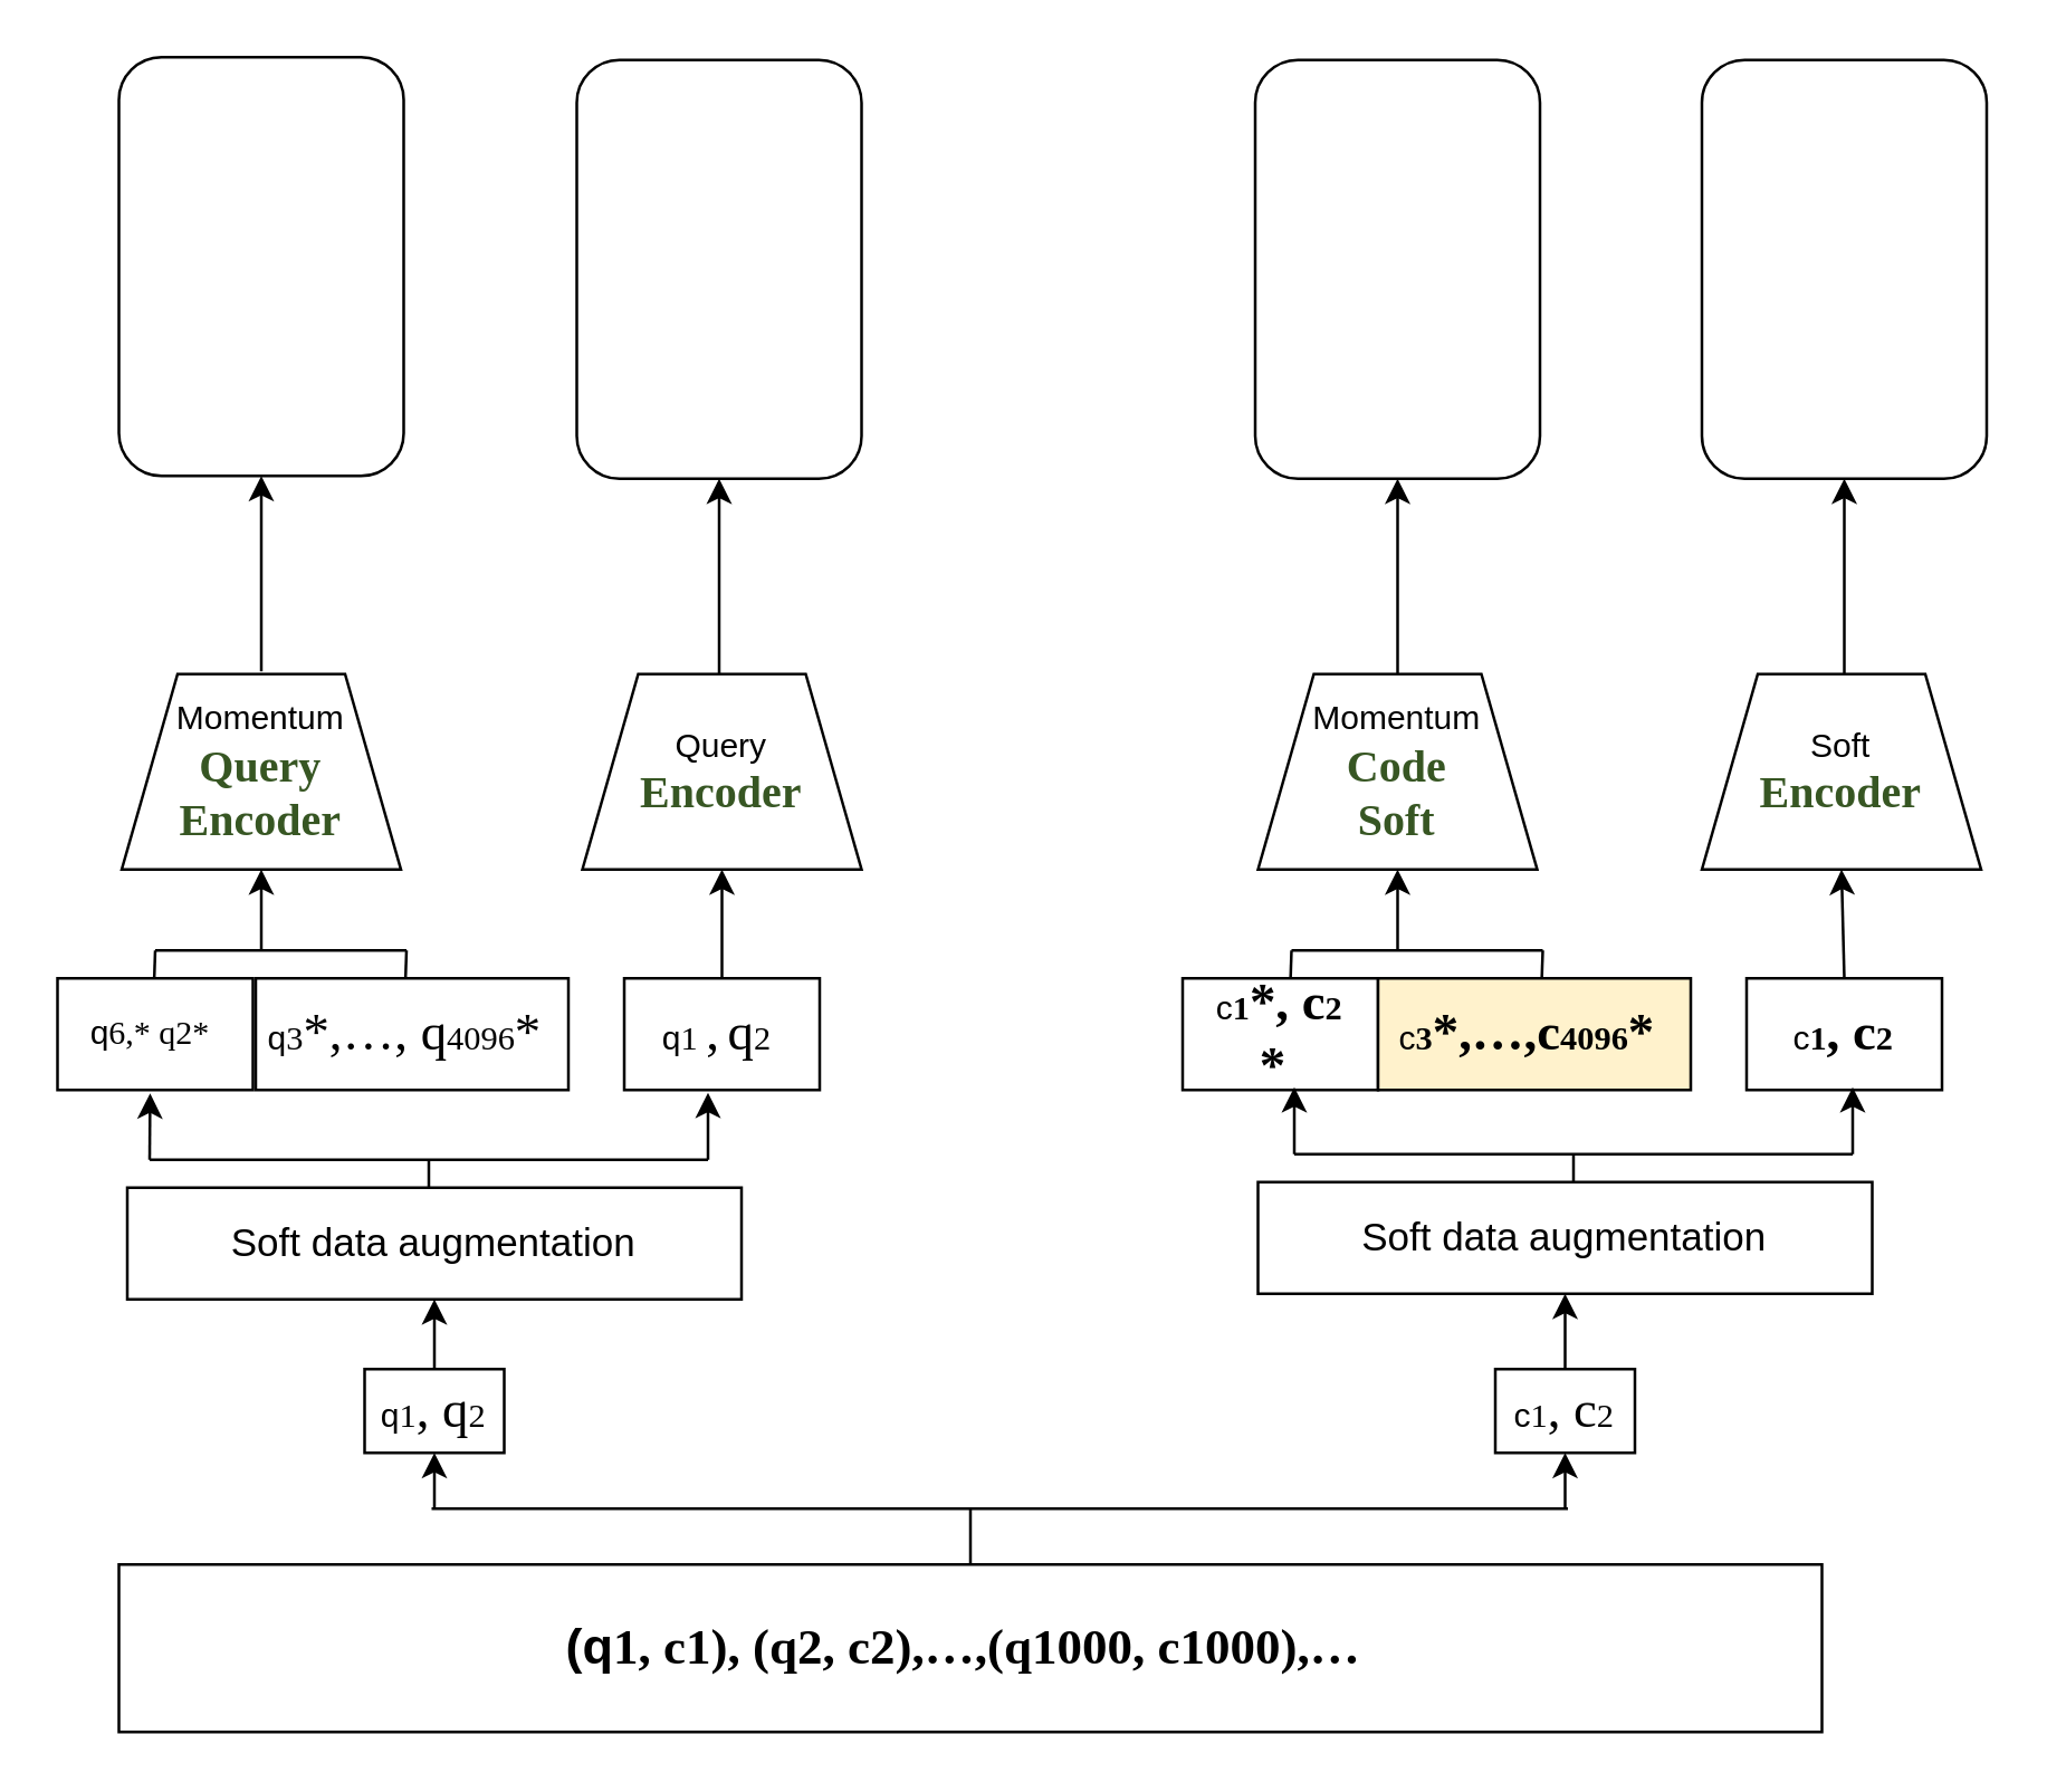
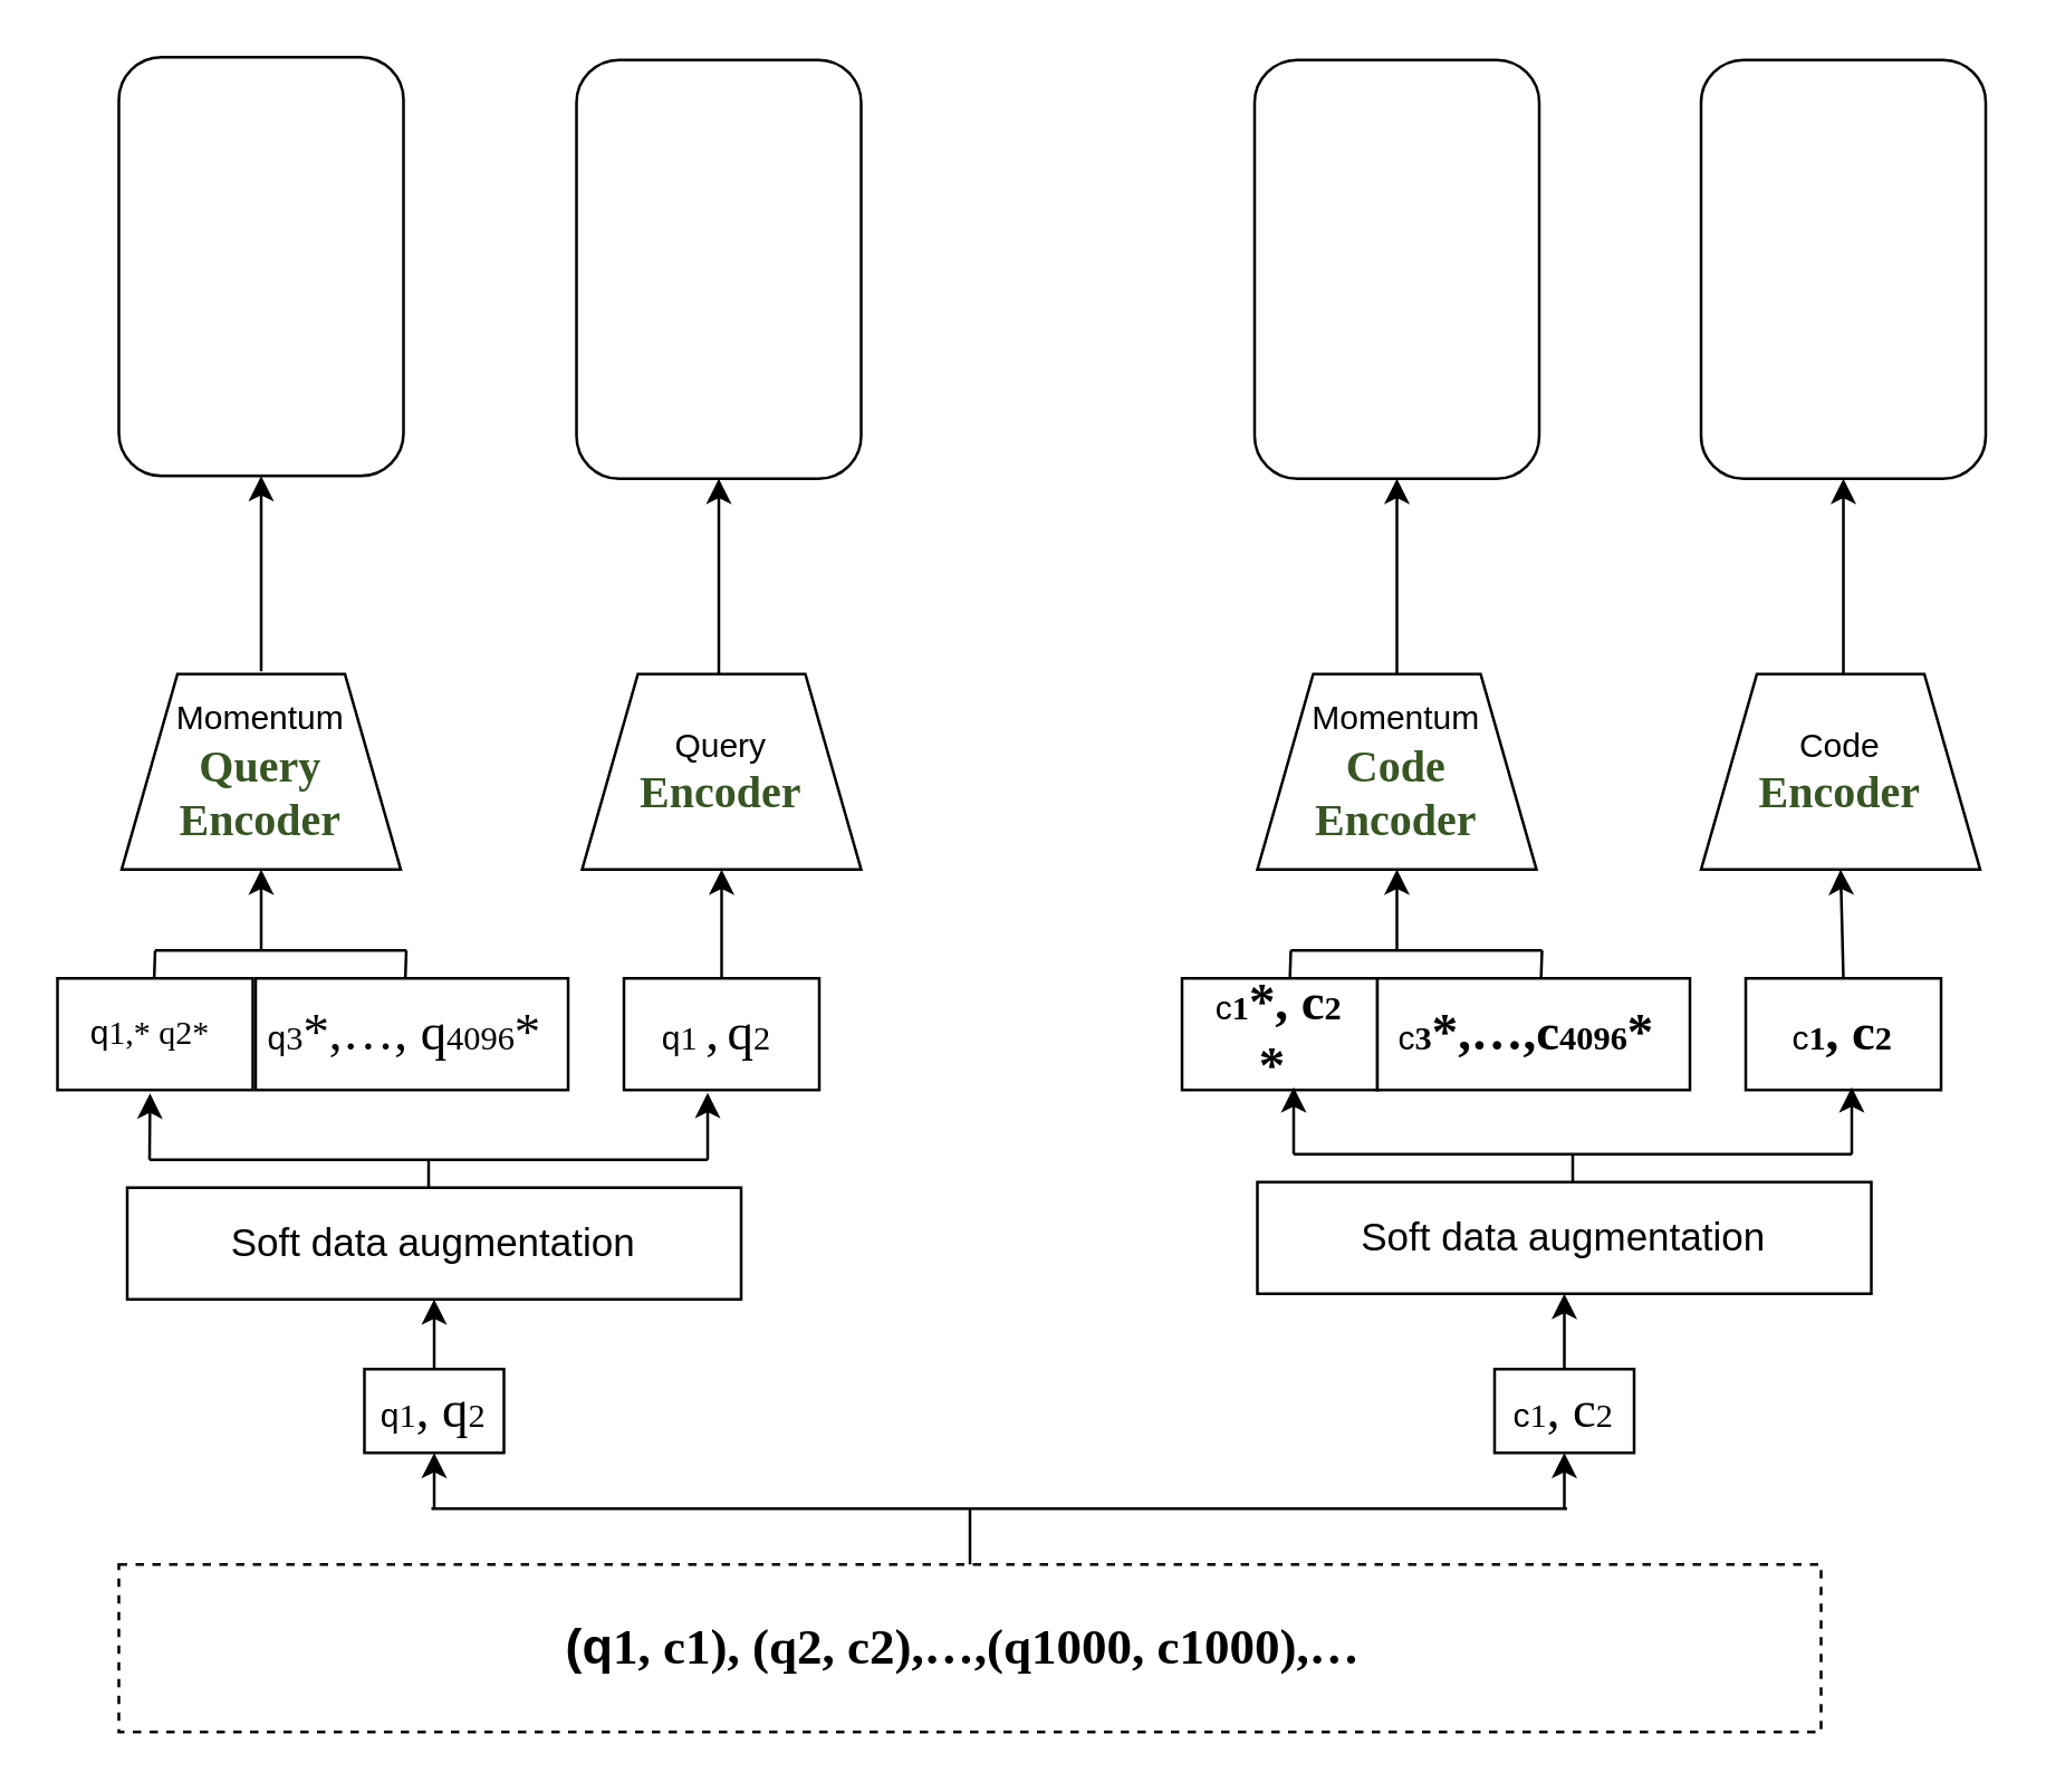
- <mxCell id="29" value="&lt;div&gt;Momentum&lt;br/&gt;&lt;/div&gt;&lt;div&gt;&lt;span style=&quot;mso-spacerun:'yes';font-size:12pt;font-family:Arial-BoldMT;color:rgb(55,86,35);font-weight:bold;&quot;&gt;Code &lt;br/&gt;&lt;/span&gt;&lt;/div&gt;&lt;div&gt;&lt;span style=&quot;mso-spacerun:'yes';font-size:12pt;font-family:Arial-BoldMT;color:rgb(55,86,35);font-weight:bold;&quot;&gt;Soft&lt;/span&gt;&lt;/div&gt;" style="shape=trapezoid;perimeter=trapezoidPerimeter;whiteSpace=wrap;html=1;fixedSize=1;" vertex="1" parent="1"><mxGeometry x="450" y="241" width="100" height="70" as="geometry" /></mxCell>
+ <mxCell id="29" value="&lt;div&gt;Momentum&lt;br/&gt;&lt;/div&gt;&lt;div&gt;&lt;span style=&quot;mso-spacerun:'yes';font-size:12pt;font-family:Arial-BoldMT;color:rgb(55,86,35);font-weight:bold;&quot;&gt;Code &lt;br/&gt;&lt;/span&gt;&lt;/div&gt;&lt;div&gt;&lt;span style=&quot;mso-spacerun:'yes';font-size:12pt;font-family:Arial-BoldMT;color:rgb(55,86,35);font-weight:bold;&quot;&gt;Encoder&lt;/span&gt;&lt;/div&gt;" style="shape=trapezoid;perimeter=trapezoidPerimeter;whiteSpace=wrap;html=1;fixedSize=1;" vertex="1" parent="1"><mxGeometry x="450" y="241" width="100" height="70" as="geometry" /></mxCell>
- <mxCell id="30" value="&lt;div&gt;Soft &lt;br/&gt;&lt;/div&gt;&lt;div&gt;&lt;span style=&quot;mso-spacerun:'yes';font-size:12pt;font-family:Arial-BoldMT;color:rgb(55,86,35);font-weight:bold;&quot;&gt;Encoder&lt;/span&gt;&lt;/div&gt;" style="shape=trapezoid;perimeter=trapezoidPerimeter;whiteSpace=wrap;html=1;fixedSize=1;" vertex="1" parent="1"><mxGeometry x="609" y="241" width="100" height="70" as="geometry" /></mxCell>
+ <mxCell id="30" value="&lt;div&gt;Code &lt;br/&gt;&lt;/div&gt;&lt;div&gt;&lt;span style=&quot;mso-spacerun:'yes';font-size:12pt;font-family:Arial-BoldMT;color:rgb(55,86,35);font-weight:bold;&quot;&gt;Encoder&lt;/span&gt;&lt;/div&gt;" style="shape=trapezoid;perimeter=trapezoidPerimeter;whiteSpace=wrap;html=1;fixedSize=1;" vertex="1" parent="1"><mxGeometry x="609" y="241" width="100" height="70" as="geometry" /></mxCell>
- <mxCell id="13" value="&lt;div&gt;&lt;font style=&quot;font-size: 12px;&quot;&gt;q&lt;span style=&quot;font-family: Arial-BoldMT;&quot;&gt;6&lt;/span&gt;&lt;span style=&quot;font-family: Arial-BoldMT;&quot;&gt;,* q&lt;/span&gt;&lt;span style=&quot;font-family: Arial-BoldMT;&quot;&gt;2&lt;/span&gt;&lt;span style=&quot;font-family: Arial-BoldMT;&quot;&gt;*&amp;nbsp;&lt;/span&gt;&lt;/font&gt;&lt;/div&gt;" style="rounded=0;whiteSpace=wrap;html=1;" vertex="1" parent="1"><mxGeometry x="20" y="350" width="70" height="40" as="geometry" /></mxCell>
+ <mxCell id="13" value="&lt;div&gt;&lt;font style=&quot;font-size: 12px;&quot;&gt;q&lt;span style=&quot;font-family: Arial-BoldMT;&quot;&gt;1&lt;/span&gt;&lt;span style=&quot;font-family: Arial-BoldMT;&quot;&gt;,* q&lt;/span&gt;&lt;span style=&quot;font-family: Arial-BoldMT;&quot;&gt;2&lt;/span&gt;&lt;span style=&quot;font-family: Arial-BoldMT;&quot;&gt;*&amp;nbsp;&lt;/span&gt;&lt;/font&gt;&lt;/div&gt;" style="rounded=0;whiteSpace=wrap;html=1;" vertex="1" parent="1"><mxGeometry x="20" y="350" width="70" height="40" as="geometry" /></mxCell>
- <mxCell id="17" value="&lt;div&gt;c&lt;span style=&quot;font-size: 9.12pt; font-family: Arial-BoldMT; font-weight: bold;&quot;&gt;3&lt;/span&gt;&lt;span style=&quot;font-size: 14.04pt; font-family: Arial-BoldMT; font-weight: bold;&quot;&gt;*,&lt;/span&gt;&lt;span style=&quot;font-size: 14.04pt; font-family: 宋体; font-weight: bold;&quot;&gt;…&lt;/span&gt;&lt;span style=&quot;font-size: 14.04pt; font-family: Arial-BoldMT; font-weight: bold;&quot;&gt;,c&lt;/span&gt;&lt;span style=&quot;font-size: 9.12pt; font-family: Arial-BoldMT; font-weight: bold;&quot;&gt;4096&lt;/span&gt;&lt;span style=&quot;font-size: 14.04pt; font-family: Arial-BoldMT; font-weight: bold;&quot;&gt;*&amp;nbsp;&lt;/span&gt;&lt;/div&gt;" style="rounded=0;whiteSpace=wrap;html=1;fillColor=#fff2cc;" vertex="1" parent="1"><mxGeometry x="493" y="350" width="112" height="40" as="geometry" /></mxCell>
+ <mxCell id="17" value="&lt;div&gt;c&lt;span style=&quot;font-size: 9.12pt; font-family: Arial-BoldMT; font-weight: bold;&quot;&gt;3&lt;/span&gt;&lt;span style=&quot;font-size: 14.04pt; font-family: Arial-BoldMT; font-weight: bold;&quot;&gt;*,&lt;/span&gt;&lt;span style=&quot;font-size: 14.04pt; font-family: 宋体; font-weight: bold;&quot;&gt;…&lt;/span&gt;&lt;span style=&quot;font-size: 14.04pt; font-family: Arial-BoldMT; font-weight: bold;&quot;&gt;,c&lt;/span&gt;&lt;span style=&quot;font-size: 9.12pt; font-family: Arial-BoldMT; font-weight: bold;&quot;&gt;4096&lt;/span&gt;&lt;span style=&quot;font-size: 14.04pt; font-family: Arial-BoldMT; font-weight: bold;&quot;&gt;*&amp;nbsp;&lt;/span&gt;&lt;/div&gt;" style="rounded=0;whiteSpace=wrap;html=1;" vertex="1" parent="1"><mxGeometry x="493" y="350" width="112" height="40" as="geometry" /></mxCell>
- <mxCell id="2" value="&lt;div&gt;&lt;font style=&quot;font-size: 18px;&quot;&gt;&lt;b&gt;(q&lt;span style=&quot;font-family: Arial-BoldMT;&quot;&gt;1&lt;/span&gt;&lt;span style=&quot;font-family: Arial-BoldMT;&quot;&gt;, c&lt;/span&gt;&lt;span style=&quot;font-family: Arial-BoldMT;&quot;&gt;1&lt;/span&gt;&lt;span style=&quot;font-family: Arial-BoldMT;&quot;&gt;), (q&lt;/span&gt;&lt;span style=&quot;font-family: Arial-BoldMT;&quot;&gt;2&lt;/span&gt;&lt;span style=&quot;font-family: Arial-BoldMT;&quot;&gt;, c&lt;/span&gt;&lt;span style=&quot;font-family: Arial-BoldMT;&quot;&gt;2&lt;/span&gt;&lt;span style=&quot;font-family: Arial-BoldMT;&quot;&gt;),&lt;/span&gt;&lt;span style=&quot;font-family: 宋体;&quot;&gt;…&lt;/span&gt;&lt;span style=&quot;font-family: Arial-BoldMT;&quot;&gt;,(q&lt;/span&gt;&lt;span style=&quot;font-family: Arial-BoldMT;&quot;&gt;1000&lt;/span&gt;&lt;span style=&quot;font-family: Arial-BoldMT;&quot;&gt;, c&lt;/span&gt;&lt;span style=&quot;font-family: Arial-BoldMT;&quot;&gt;1000&lt;/span&gt;&lt;span style=&quot;font-family: Arial-BoldMT;&quot;&gt;),&lt;/span&gt;&lt;span style=&quot;font-family: 宋体;&quot;&gt;…&amp;nbsp;&lt;/span&gt;&lt;/b&gt;&lt;/font&gt;&lt;/div&gt;" style="rounded=0;whiteSpace=wrap;html=1;" vertex="1" parent="1"><mxGeometry x="42" y="560" width="610" height="60" as="geometry" /></mxCell>
+ <mxCell id="2" value="&lt;div&gt;&lt;font style=&quot;font-size: 18px;&quot;&gt;&lt;b&gt;(q&lt;span style=&quot;font-family: Arial-BoldMT;&quot;&gt;1&lt;/span&gt;&lt;span style=&quot;font-family: Arial-BoldMT;&quot;&gt;, c&lt;/span&gt;&lt;span style=&quot;font-family: Arial-BoldMT;&quot;&gt;1&lt;/span&gt;&lt;span style=&quot;font-family: Arial-BoldMT;&quot;&gt;), (q&lt;/span&gt;&lt;span style=&quot;font-family: Arial-BoldMT;&quot;&gt;2&lt;/span&gt;&lt;span style=&quot;font-family: Arial-BoldMT;&quot;&gt;, c&lt;/span&gt;&lt;span style=&quot;font-family: Arial-BoldMT;&quot;&gt;2&lt;/span&gt;&lt;span style=&quot;font-family: Arial-BoldMT;&quot;&gt;),&lt;/span&gt;&lt;span style=&quot;font-family: 宋体;&quot;&gt;…&lt;/span&gt;&lt;span style=&quot;font-family: Arial-BoldMT;&quot;&gt;,(q&lt;/span&gt;&lt;span style=&quot;font-family: Arial-BoldMT;&quot;&gt;1000&lt;/span&gt;&lt;span style=&quot;font-family: Arial-BoldMT;&quot;&gt;, c&lt;/span&gt;&lt;span style=&quot;font-family: Arial-BoldMT;&quot;&gt;1000&lt;/span&gt;&lt;span style=&quot;font-family: Arial-BoldMT;&quot;&gt;),&lt;/span&gt;&lt;span style=&quot;font-family: 宋体;&quot;&gt;…&amp;nbsp;&lt;/span&gt;&lt;/b&gt;&lt;/font&gt;&lt;/div&gt;" style="rounded=0;whiteSpace=wrap;html=1;dashed=1;" vertex="1" parent="1"><mxGeometry x="42" y="560" width="610" height="60" as="geometry" /></mxCell>
